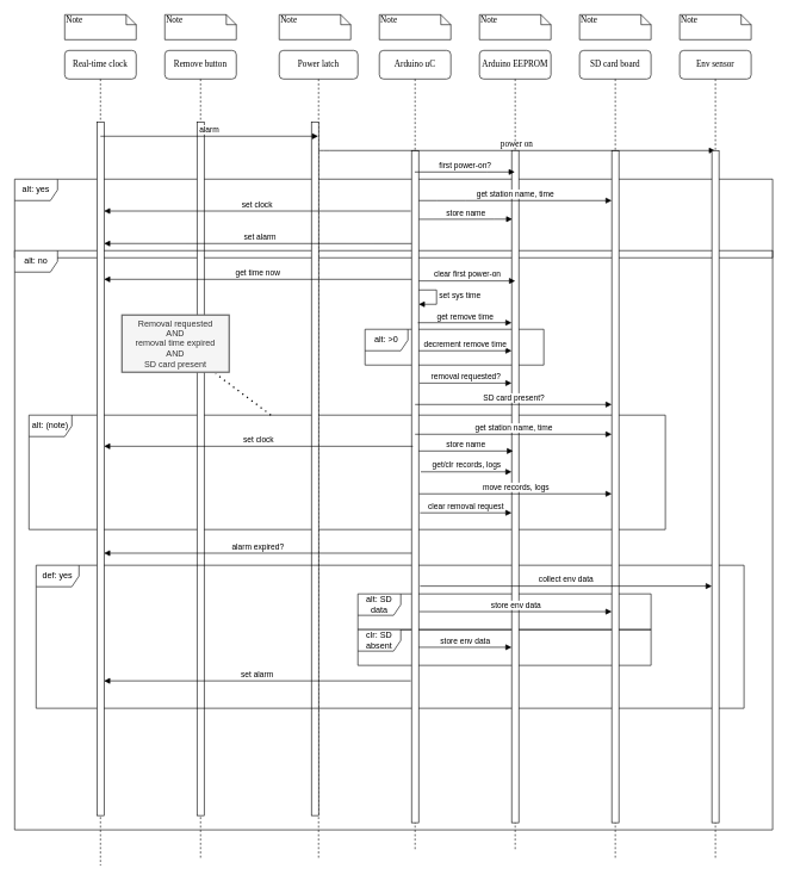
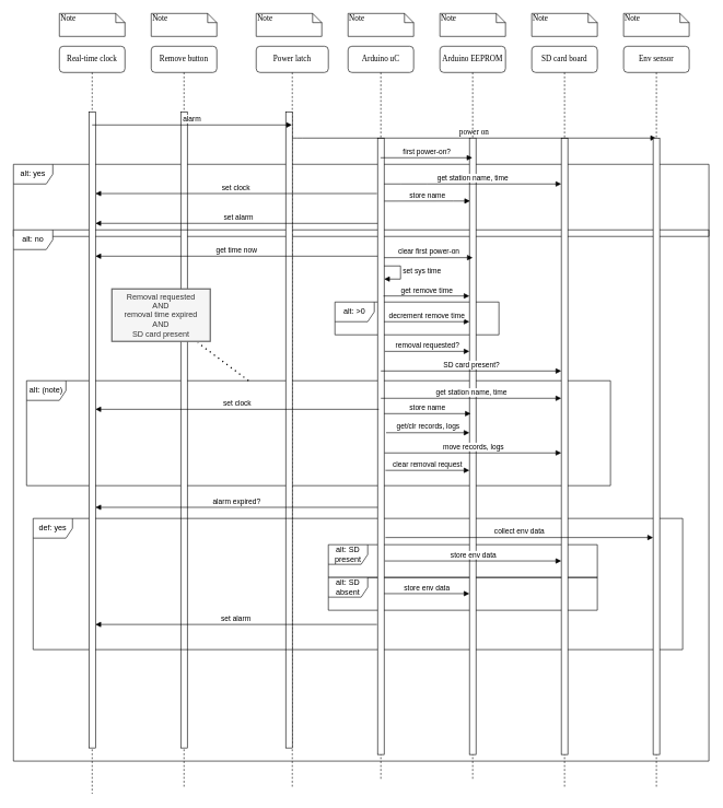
- <mxCell id="16" value="alt: SD data" style="shape=umlFrame;whiteSpace=wrap;html=1;strokeWidth=1;" vertex="1" parent="14"><mxGeometry x="-170" y="760" width="410" height="50" as="geometry" /></mxCell>
+ <mxCell id="16" value="alt: SD present" style="shape=umlFrame;whiteSpace=wrap;html=1;strokeWidth=1;" vertex="1" parent="14"><mxGeometry x="-170" y="760" width="410" height="50" as="geometry" /></mxCell>
- <mxCell id="17" value="clr: SD absent" style="shape=umlFrame;whiteSpace=wrap;html=1;strokeWidth=1;" vertex="1" parent="14"><mxGeometry x="-170" y="810" width="410" height="50" as="geometry" /></mxCell>
+ <mxCell id="17" value="alt: SD absent" style="shape=umlFrame;whiteSpace=wrap;html=1;strokeWidth=1;" vertex="1" parent="14"><mxGeometry x="-170" y="810" width="410" height="50" as="geometry" /></mxCell>
